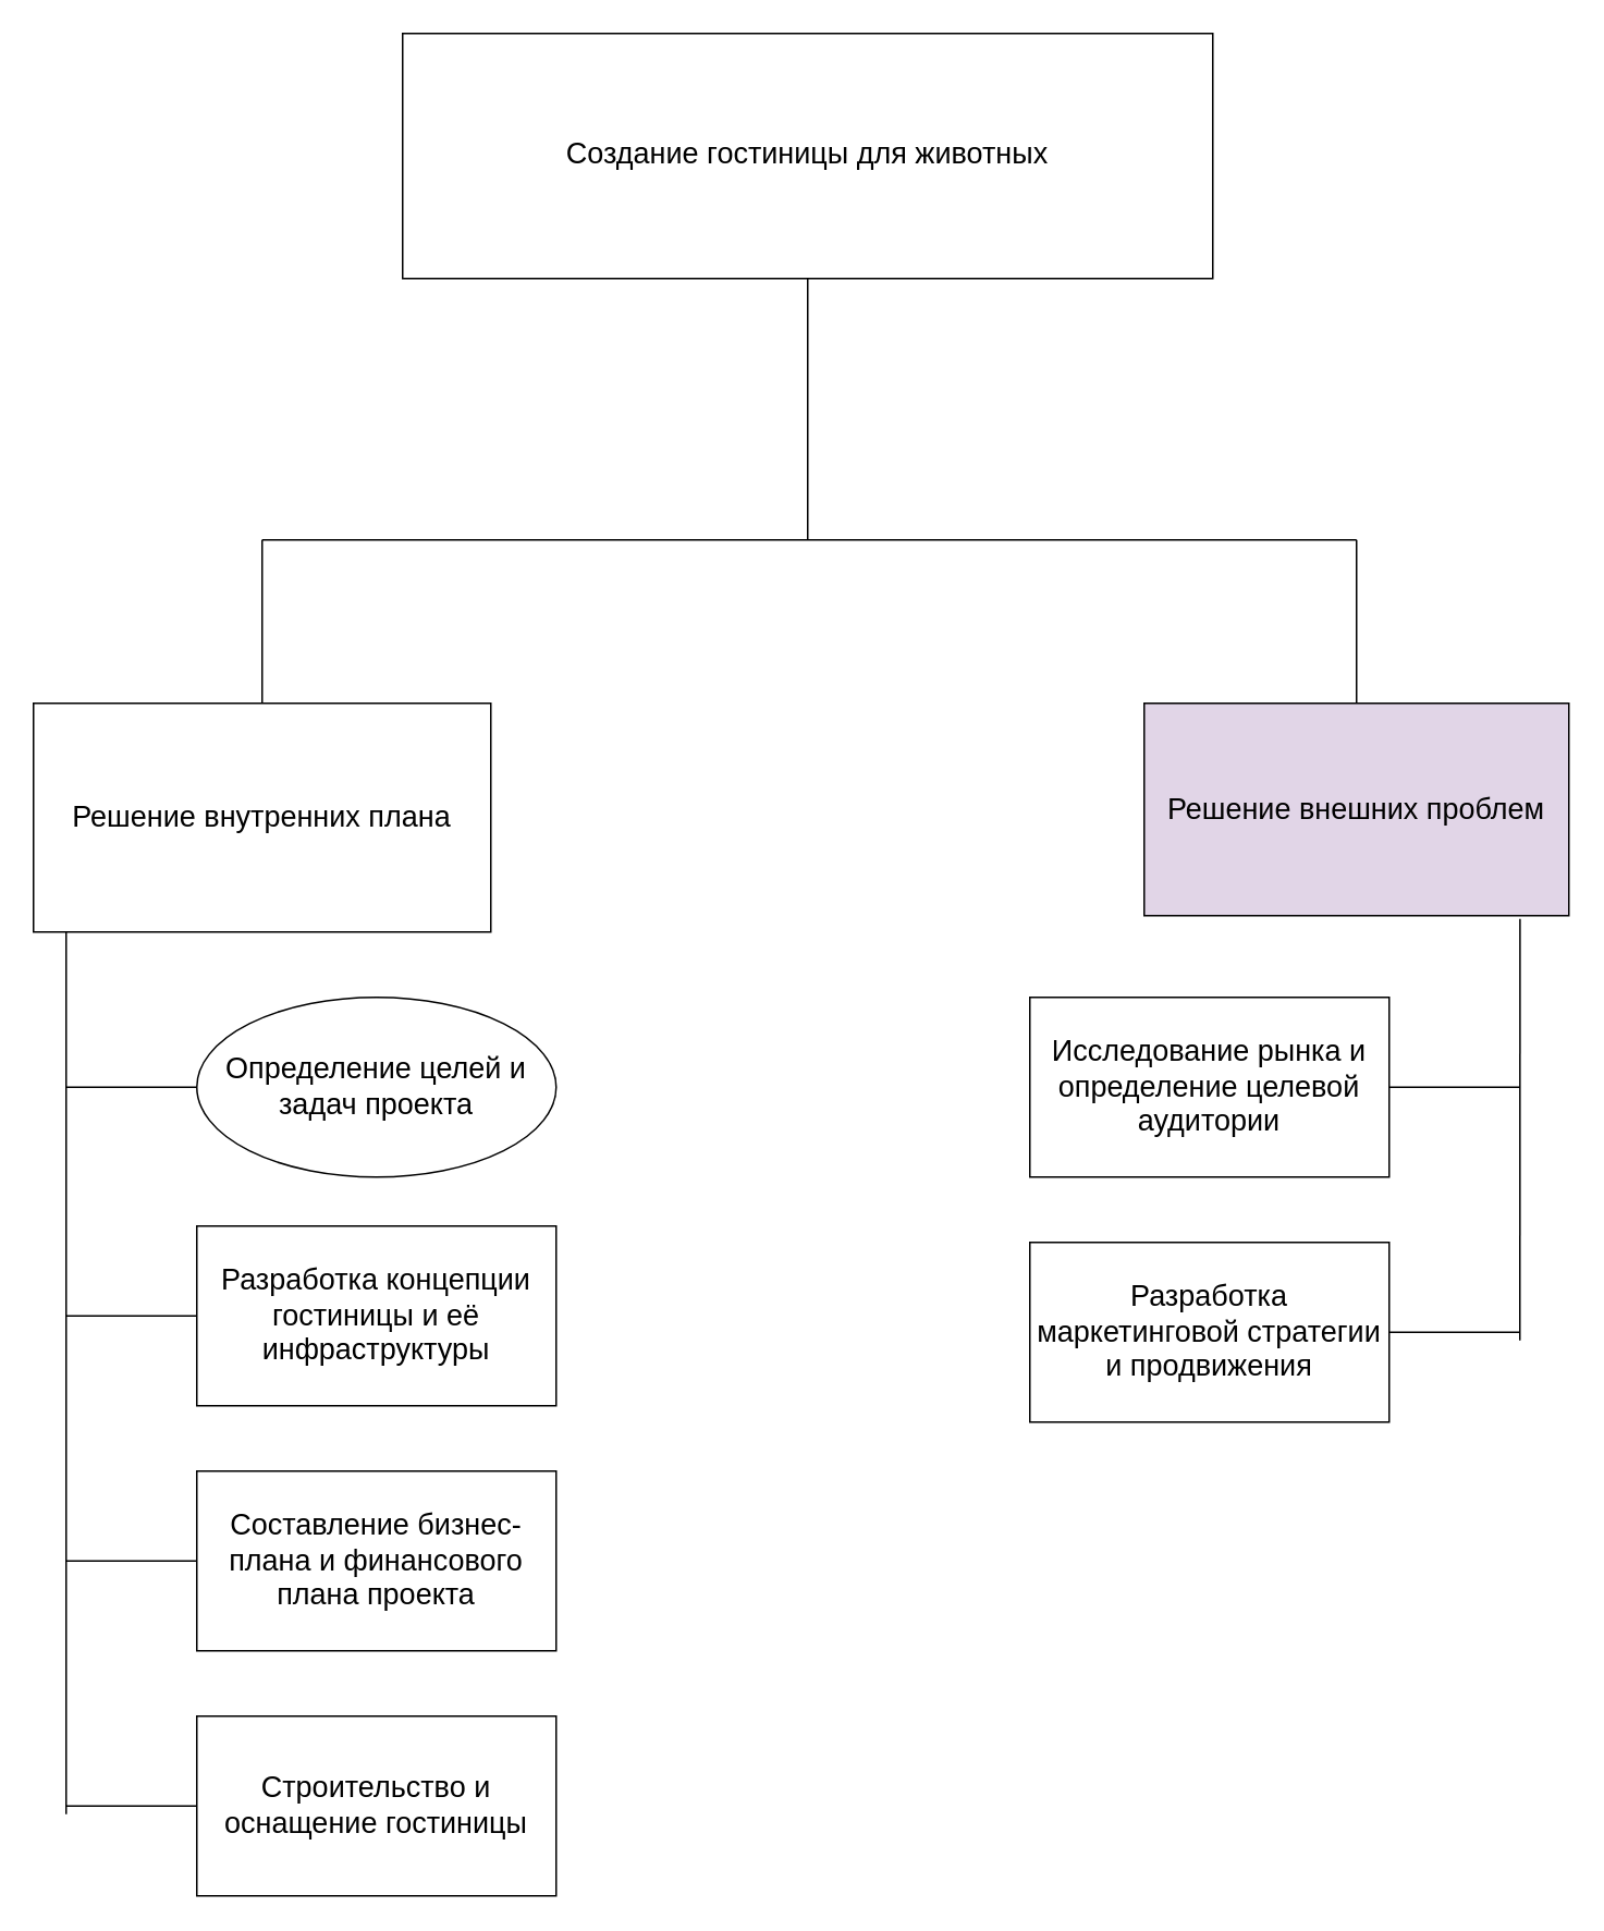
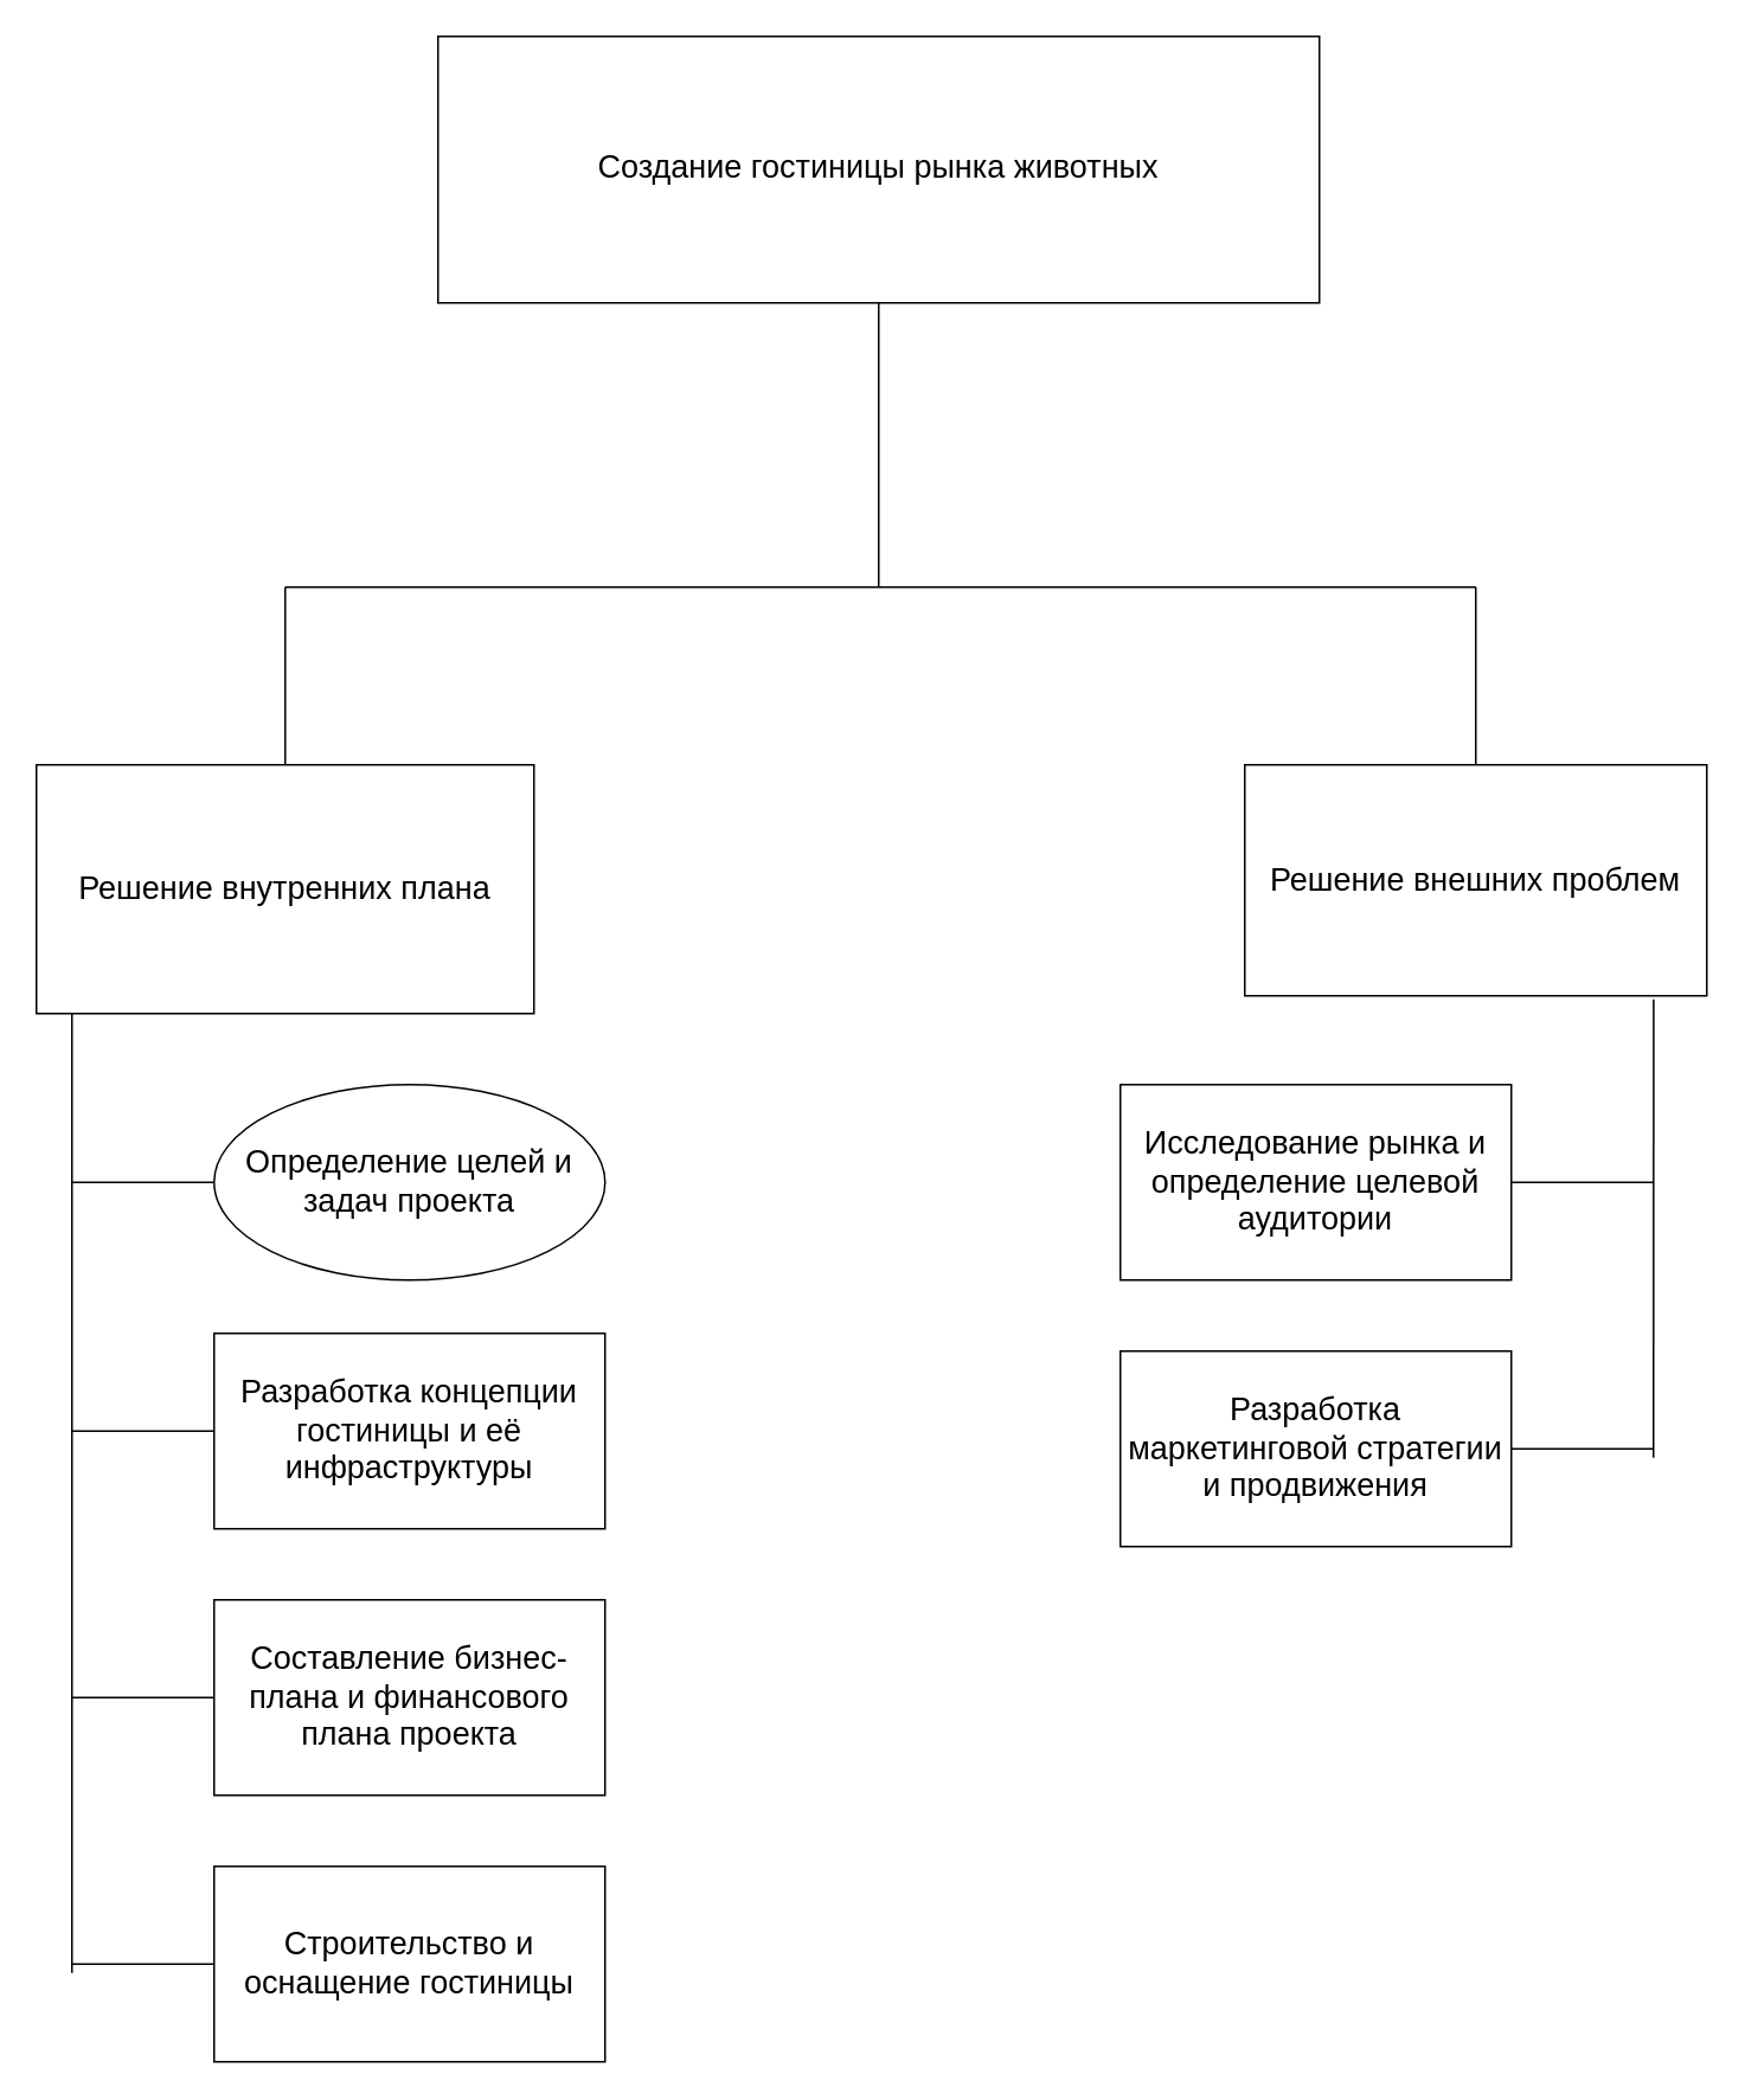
- <mxCell id="2" value="&lt;span style=&quot;font-size: 18px;&quot;&gt;Создание гостиницы для животных&lt;/span&gt;&lt;span style=&quot;accent-color: auto; place-content: normal; place-items: normal; place-self: auto; alignment-baseline: auto; animation: 0s ease 0s 1 normal none running none; animation-composition: replace; app-region: none; appearance: none; aspect-ratio: auto; backdrop-filter: none; backface-visibility: visible; background: none 0% 0% / auto repeat scroll padding-box border-box rgba(0, 0, 0, 0); background-blend-mode: normal; baseline-shift: 0px; baseline-source: auto; border-image: none 100% / 1 / 0 stretch; border-color: rgb(0, 0, 0); border-collapse: separate; border-end-end-radius: 0px; border-end-start-radius: 0px; border-width: 0px; border-style: none; border-spacing: 0px; border-start-end-radius: 0px; border-start-start-radius: 0px; border-radius: 0px; inset: auto; box-shadow: none; box-sizing: content-box; break-after: auto; break-before: auto; break-inside: auto; buffered-rendering: auto; caption-side: top; caret-color: rgb(0, 0, 0); clear: none; clip: auto; clip-path: none; clip-rule: nonzero; color-interpolation: srgb; color-interpolation-filters: linearrgb; color-rendering: auto; color-scheme: normal; columns: auto; column-fill: balance; gap: normal; column-rule: 0px rgb(0, 0, 0); column-span: none; contain: none; contain-intrinsic-block-size: none; contain-intrinsic-size: none; contain-intrinsic-inline-size: none; container: none; content: normal; content-visibility: visible; counter-increment: none; counter-reset: none; counter-set: none; cursor: text; cx: 0px; cy: 0px; d: none; direction: ltr; display: inline; dominant-baseline: auto; empty-cells: show; fill: rgb(0, 0, 0); fill-opacity: 1; fill-rule: nonzero; filter: none; flex: 0 1 auto; flex-flow: row; float: none; flood-color: rgb(0, 0, 0); flood-opacity: 1; font-family: WordVisi_MSFontService, &amp;quot;Times New Roman&amp;quot;, &amp;quot;Times New Roman_EmbeddedFont&amp;quot;, &amp;quot;Times New Roman_MSFontService&amp;quot;, serif; font-feature-settings: normal; font-kerning: none; font-optical-sizing: auto; font-palette: normal; font-stretch: 100%; font-synthesis: weight style small-caps; font-variant-ligatures: none; font-variant-numeric: normal; font-variant-east-asian: normal; font-variant-alternates: normal; font-variant-position: normal; font-variation-settings: normal; forced-color-adjust: auto; grid-area: auto; grid: none; height: auto; hyphenate-character: auto; hyphenate-limit-chars: auto; hyphens: manual; image-orientation: from-image; image-rendering: auto; initial-letter: normal; inline-size: auto; inset-block: auto; inset-inline: auto; isolation: auto; lighting-color: rgb(255, 255, 255); line-break: auto; line-height: 20.504px; list-style: outside none disc; margin: 0px; marker: none; mask: none; mask-type: luminance; math-depth: 0; math-shift: normal; math-style: normal; max-height: none; max-width: none; min-height: 0px; min-width: 0px; mix-blend-mode: normal; object-fit: fill; object-position: 50% 50%; object-view-box: none; offset: normal; opacity: 1; order: 0; outline: rgb(0, 0, 0) none 0px; outline-offset: 0px; overflow: visible; overflow-anchor: auto; overflow-clip-margin: 0px; overflow-wrap: break-word; overlay: none; overscroll-behavior-block: auto; overscroll-behavior-inline: auto; overscroll-behavior: auto; padding: 0px; page: auto; paint-order: normal; perspective: none; perspective-origin: 0px 0px; pointer-events: auto; position: static; quotes: auto; r: 0px; resize: none; rotate: none; ruby-position: over; rx: auto; ry: auto; scale: none; scroll-behavior: auto; scroll-margin-block: 0px; scroll-margin: 0px; scroll-margin-inline: 0px; scroll-padding-block: auto; scroll-padding: auto; scroll-padding-inline: auto; scroll-snap-align: none; scroll-snap-stop: normal; scroll-snap-type: none; scroll-timeline: none; scrollbar-color: auto; scrollbar-gutter: auto; scrollbar-width: auto; shape-image-threshold: 0; shape-margin: 0px; shape-outside: none; shape-rendering: auto; speak: normal; stop-color: rgb(0, 0, 0); stop-opacity: 1; stroke: none; stroke-dasharray: none; stroke-dashoffset: 0px; stroke-linecap: butt; stroke-linejoin: miter; stroke-miterlimit: 4; stroke-opacity: 1; stroke-width: 1px; tab-size: 8; table-layout: auto; text-align: justify; text-align-last: auto; text-anchor: start; text-combine-upright: none; text-decoration-style: solid; text-decoration-color: rgb(0, 0, 0); text-decoration-skip-ink: auto; text-emphasis: none rgb(0, 0, 0); text-emphasis-position: over; text-indent: 47px; text-orientation: mixed; text-overflow: clip; text-rendering: auto; text-shadow: none; text-size-adjust: auto; text-underline-offset: auto; text-underline-position: auto; timeline-scope: none; touch-action: auto; transform: none; transform-box: view-box; transform-origin: 0px 0px; transform-style: flat; transition: all 0s ease 0s; translate: none; unicode-bidi: normal; user-select: text; vector-effect: none; vertical-align: baseline; view-timeline: none; view-transition-name: none; visibility: visible; border-block-end: 0px none rgb(0, 0, 0); border-block-start: 0px none rgb(0, 0, 0); border-inline-end: 0px none rgb(0, 0, 0); -webkit-border-image: none; border-inline-start: 0px none rgb(0, 0, 0); -webkit-box-align: stretch; -webkit-box-decoration-break: slice; -webkit-box-direction: normal; -webkit-box-flex: 0; -webkit-box-ordinal-group: 1; -webkit-box-orient: horizontal; -webkit-box-pack: start; -webkit-font-smoothing: auto; -webkit-line-break: auto; -webkit-locale: &amp;quot;ru-RU&amp;quot;; block-size: auto; margin-block: 0px; margin-inline: 0px; -webkit-mask-box-image-source: none; -webkit-mask-box-image-slice: 0 fill; -webkit-mask-box-image-width: auto; -webkit-mask-box-image-outset: 0; -webkit-mask-box-image-repeat: stretch; max-block-size: none; max-inline-size: none; min-block-size: 0px; min-inline-size: 0px; padding-block: 0px; padding-inline: 0px; -webkit-print-color-adjust: economy; -webkit-rtl-ordering: logical; -webkit-ruby-position: before; -webkit-tap-highlight-color: rgba(0, 0, 0, 0); -webkit-text-combine: none; -webkit-text-fill-color: rgb(0, 0, 0); -webkit-text-orientation: vertical-right; -webkit-text-security: none; -webkit-text-stroke-color: rgb(0, 0, 0); -webkit-user-drag: none; -webkit-user-modify: read-only; -webkit-writing-mode: horizontal-tb; width: auto; will-change: auto; word-break: normal; writing-mode: horizontal-tb; x: 0px; y: 0px; z-index: auto; zoom: 1;&quot; class=&quot;TextRun SCXW247976615 BCX0&quot; lang=&quot;RU-RU&quot; data-contrast=&quot;auto&quot;&gt;&lt;/span&gt;&lt;div style=&quot;text-align: justify; text-indent: 47px;&quot;&gt;&lt;/div&gt;" style="rounded=0;whiteSpace=wrap;html=1;" vertex="1" parent="1"><mxGeometry x="246" y="20" width="496" height="150" as="geometry" /></mxCell>
+ <mxCell id="2" value="&lt;span style=&quot;font-size: 18px;&quot;&gt;Создание гостиницы рынка животных&lt;/span&gt;&lt;span style=&quot;accent-color: auto; place-content: normal; place-items: normal; place-self: auto; alignment-baseline: auto; animation: 0s ease 0s 1 normal none running none; animation-composition: replace; app-region: none; appearance: none; aspect-ratio: auto; backdrop-filter: none; backface-visibility: visible; background: none 0% 0% / auto repeat scroll padding-box border-box rgba(0, 0, 0, 0); background-blend-mode: normal; baseline-shift: 0px; baseline-source: auto; border-image: none 100% / 1 / 0 stretch; border-color: rgb(0, 0, 0); border-collapse: separate; border-end-end-radius: 0px; border-end-start-radius: 0px; border-width: 0px; border-style: none; border-spacing: 0px; border-start-end-radius: 0px; border-start-start-radius: 0px; border-radius: 0px; inset: auto; box-shadow: none; box-sizing: content-box; break-after: auto; break-before: auto; break-inside: auto; buffered-rendering: auto; caption-side: top; caret-color: rgb(0, 0, 0); clear: none; clip: auto; clip-path: none; clip-rule: nonzero; color-interpolation: srgb; color-interpolation-filters: linearrgb; color-rendering: auto; color-scheme: normal; columns: auto; column-fill: balance; gap: normal; column-rule: 0px rgb(0, 0, 0); column-span: none; contain: none; contain-intrinsic-block-size: none; contain-intrinsic-size: none; contain-intrinsic-inline-size: none; container: none; content: normal; content-visibility: visible; counter-increment: none; counter-reset: none; counter-set: none; cursor: text; cx: 0px; cy: 0px; d: none; direction: ltr; display: inline; dominant-baseline: auto; empty-cells: show; fill: rgb(0, 0, 0); fill-opacity: 1; fill-rule: nonzero; filter: none; flex: 0 1 auto; flex-flow: row; float: none; flood-color: rgb(0, 0, 0); flood-opacity: 1; font-family: WordVisi_MSFontService, &amp;quot;Times New Roman&amp;quot;, &amp;quot;Times New Roman_EmbeddedFont&amp;quot;, &amp;quot;Times New Roman_MSFontService&amp;quot;, serif; font-feature-settings: normal; font-kerning: none; font-optical-sizing: auto; font-palette: normal; font-stretch: 100%; font-synthesis: weight style small-caps; font-variant-ligatures: none; font-variant-numeric: normal; font-variant-east-asian: normal; font-variant-alternates: normal; font-variant-position: normal; font-variation-settings: normal; forced-color-adjust: auto; grid-area: auto; grid: none; height: auto; hyphenate-character: auto; hyphenate-limit-chars: auto; hyphens: manual; image-orientation: from-image; image-rendering: auto; initial-letter: normal; inline-size: auto; inset-block: auto; inset-inline: auto; isolation: auto; lighting-color: rgb(255, 255, 255); line-break: auto; line-height: 20.504px; list-style: outside none disc; margin: 0px; marker: none; mask: none; mask-type: luminance; math-depth: 0; math-shift: normal; math-style: normal; max-height: none; max-width: none; min-height: 0px; min-width: 0px; mix-blend-mode: normal; object-fit: fill; object-position: 50% 50%; object-view-box: none; offset: normal; opacity: 1; order: 0; outline: rgb(0, 0, 0) none 0px; outline-offset: 0px; overflow: visible; overflow-anchor: auto; overflow-clip-margin: 0px; overflow-wrap: break-word; overlay: none; overscroll-behavior-block: auto; overscroll-behavior-inline: auto; overscroll-behavior: auto; padding: 0px; page: auto; paint-order: normal; perspective: none; perspective-origin: 0px 0px; pointer-events: auto; position: static; quotes: auto; r: 0px; resize: none; rotate: none; ruby-position: over; rx: auto; ry: auto; scale: none; scroll-behavior: auto; scroll-margin-block: 0px; scroll-margin: 0px; scroll-margin-inline: 0px; scroll-padding-block: auto; scroll-padding: auto; scroll-padding-inline: auto; scroll-snap-align: none; scroll-snap-stop: normal; scroll-snap-type: none; scroll-timeline: none; scrollbar-color: auto; scrollbar-gutter: auto; scrollbar-width: auto; shape-image-threshold: 0; shape-margin: 0px; shape-outside: none; shape-rendering: auto; speak: normal; stop-color: rgb(0, 0, 0); stop-opacity: 1; stroke: none; stroke-dasharray: none; stroke-dashoffset: 0px; stroke-linecap: butt; stroke-linejoin: miter; stroke-miterlimit: 4; stroke-opacity: 1; stroke-width: 1px; tab-size: 8; table-layout: auto; text-align: justify; text-align-last: auto; text-anchor: start; text-combine-upright: none; text-decoration-style: solid; text-decoration-color: rgb(0, 0, 0); text-decoration-skip-ink: auto; text-emphasis: none rgb(0, 0, 0); text-emphasis-position: over; text-indent: 47px; text-orientation: mixed; text-overflow: clip; text-rendering: auto; text-shadow: none; text-size-adjust: auto; text-underline-offset: auto; text-underline-position: auto; timeline-scope: none; touch-action: auto; transform: none; transform-box: view-box; transform-origin: 0px 0px; transform-style: flat; transition: all 0s ease 0s; translate: none; unicode-bidi: normal; user-select: text; vector-effect: none; vertical-align: baseline; view-timeline: none; view-transition-name: none; visibility: visible; border-block-end: 0px none rgb(0, 0, 0); border-block-start: 0px none rgb(0, 0, 0); border-inline-end: 0px none rgb(0, 0, 0); -webkit-border-image: none; border-inline-start: 0px none rgb(0, 0, 0); -webkit-box-align: stretch; -webkit-box-decoration-break: slice; -webkit-box-direction: normal; -webkit-box-flex: 0; -webkit-box-ordinal-group: 1; -webkit-box-orient: horizontal; -webkit-box-pack: start; -webkit-font-smoothing: auto; -webkit-line-break: auto; -webkit-locale: &amp;quot;ru-RU&amp;quot;; block-size: auto; margin-block: 0px; margin-inline: 0px; -webkit-mask-box-image-source: none; -webkit-mask-box-image-slice: 0 fill; -webkit-mask-box-image-width: auto; -webkit-mask-box-image-outset: 0; -webkit-mask-box-image-repeat: stretch; max-block-size: none; max-inline-size: none; min-block-size: 0px; min-inline-size: 0px; padding-block: 0px; padding-inline: 0px; -webkit-print-color-adjust: economy; -webkit-rtl-ordering: logical; -webkit-ruby-position: before; -webkit-tap-highlight-color: rgba(0, 0, 0, 0); -webkit-text-combine: none; -webkit-text-fill-color: rgb(0, 0, 0); -webkit-text-orientation: vertical-right; -webkit-text-security: none; -webkit-text-stroke-color: rgb(0, 0, 0); -webkit-user-drag: none; -webkit-user-modify: read-only; -webkit-writing-mode: horizontal-tb; width: auto; will-change: auto; word-break: normal; writing-mode: horizontal-tb; x: 0px; y: 0px; z-index: auto; zoom: 1;&quot; class=&quot;TextRun SCXW247976615 BCX0&quot; lang=&quot;RU-RU&quot; data-contrast=&quot;auto&quot;&gt;&lt;/span&gt;&lt;div style=&quot;text-align: justify; text-indent: 47px;&quot;&gt;&lt;/div&gt;" style="rounded=0;whiteSpace=wrap;html=1;" vertex="1" parent="1"><mxGeometry x="246" y="20" width="496" height="150" as="geometry" /></mxCell>
- <mxCell id="4" value="&lt;span style=&quot;font-size: 18px;&quot;&gt;Решение внешних проблем&lt;/span&gt;" style="rounded=0;whiteSpace=wrap;html=1;fillColor=#e1d5e7;" vertex="1" parent="1"><mxGeometry x="700" y="430" width="260" height="130" as="geometry" /></mxCell>
+ <mxCell id="4" value="&lt;span style=&quot;font-size: 18px;&quot;&gt;Решение внешних проблем&lt;/span&gt;" style="rounded=0;whiteSpace=wrap;html=1;" vertex="1" parent="1"><mxGeometry x="700" y="430" width="260" height="130" as="geometry" /></mxCell>
